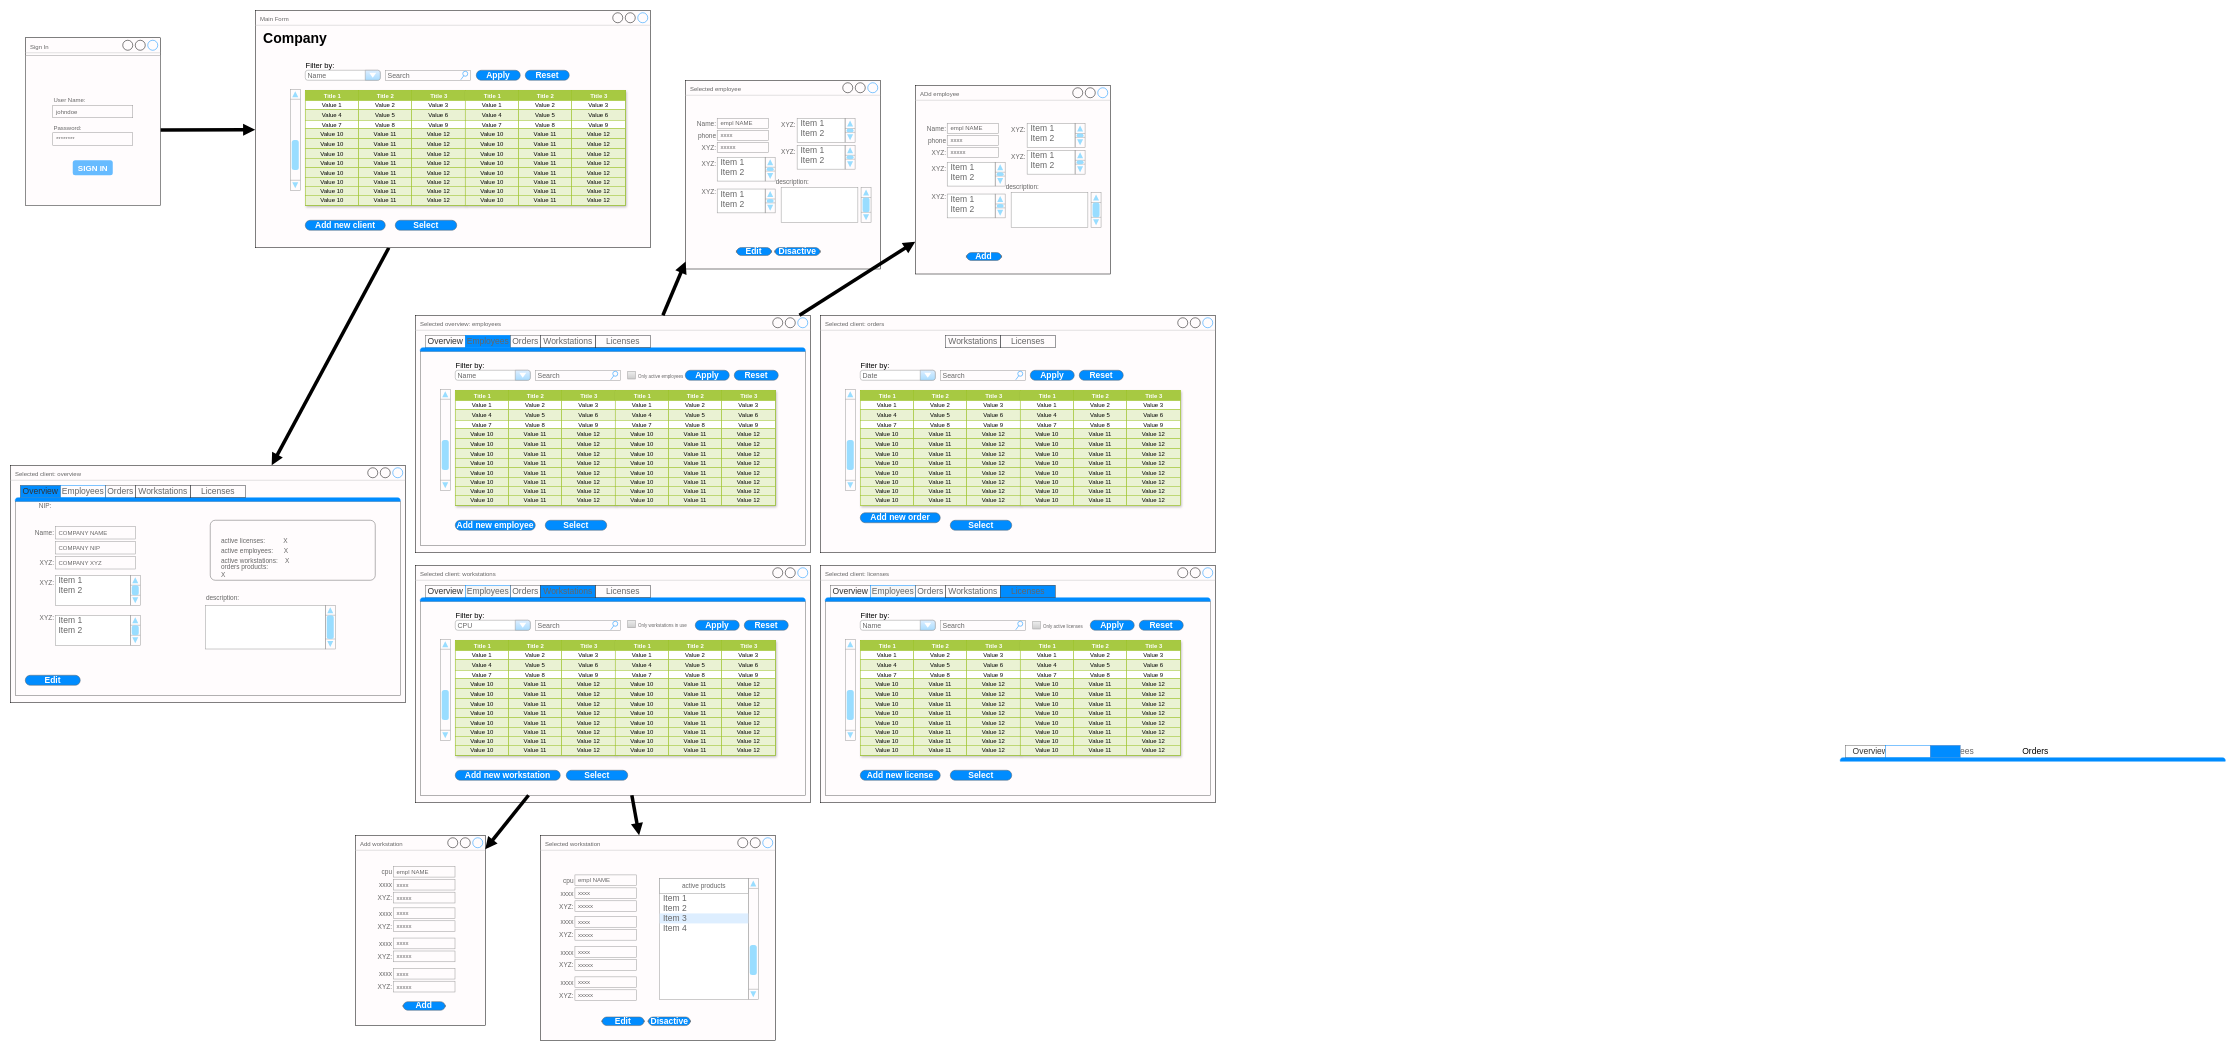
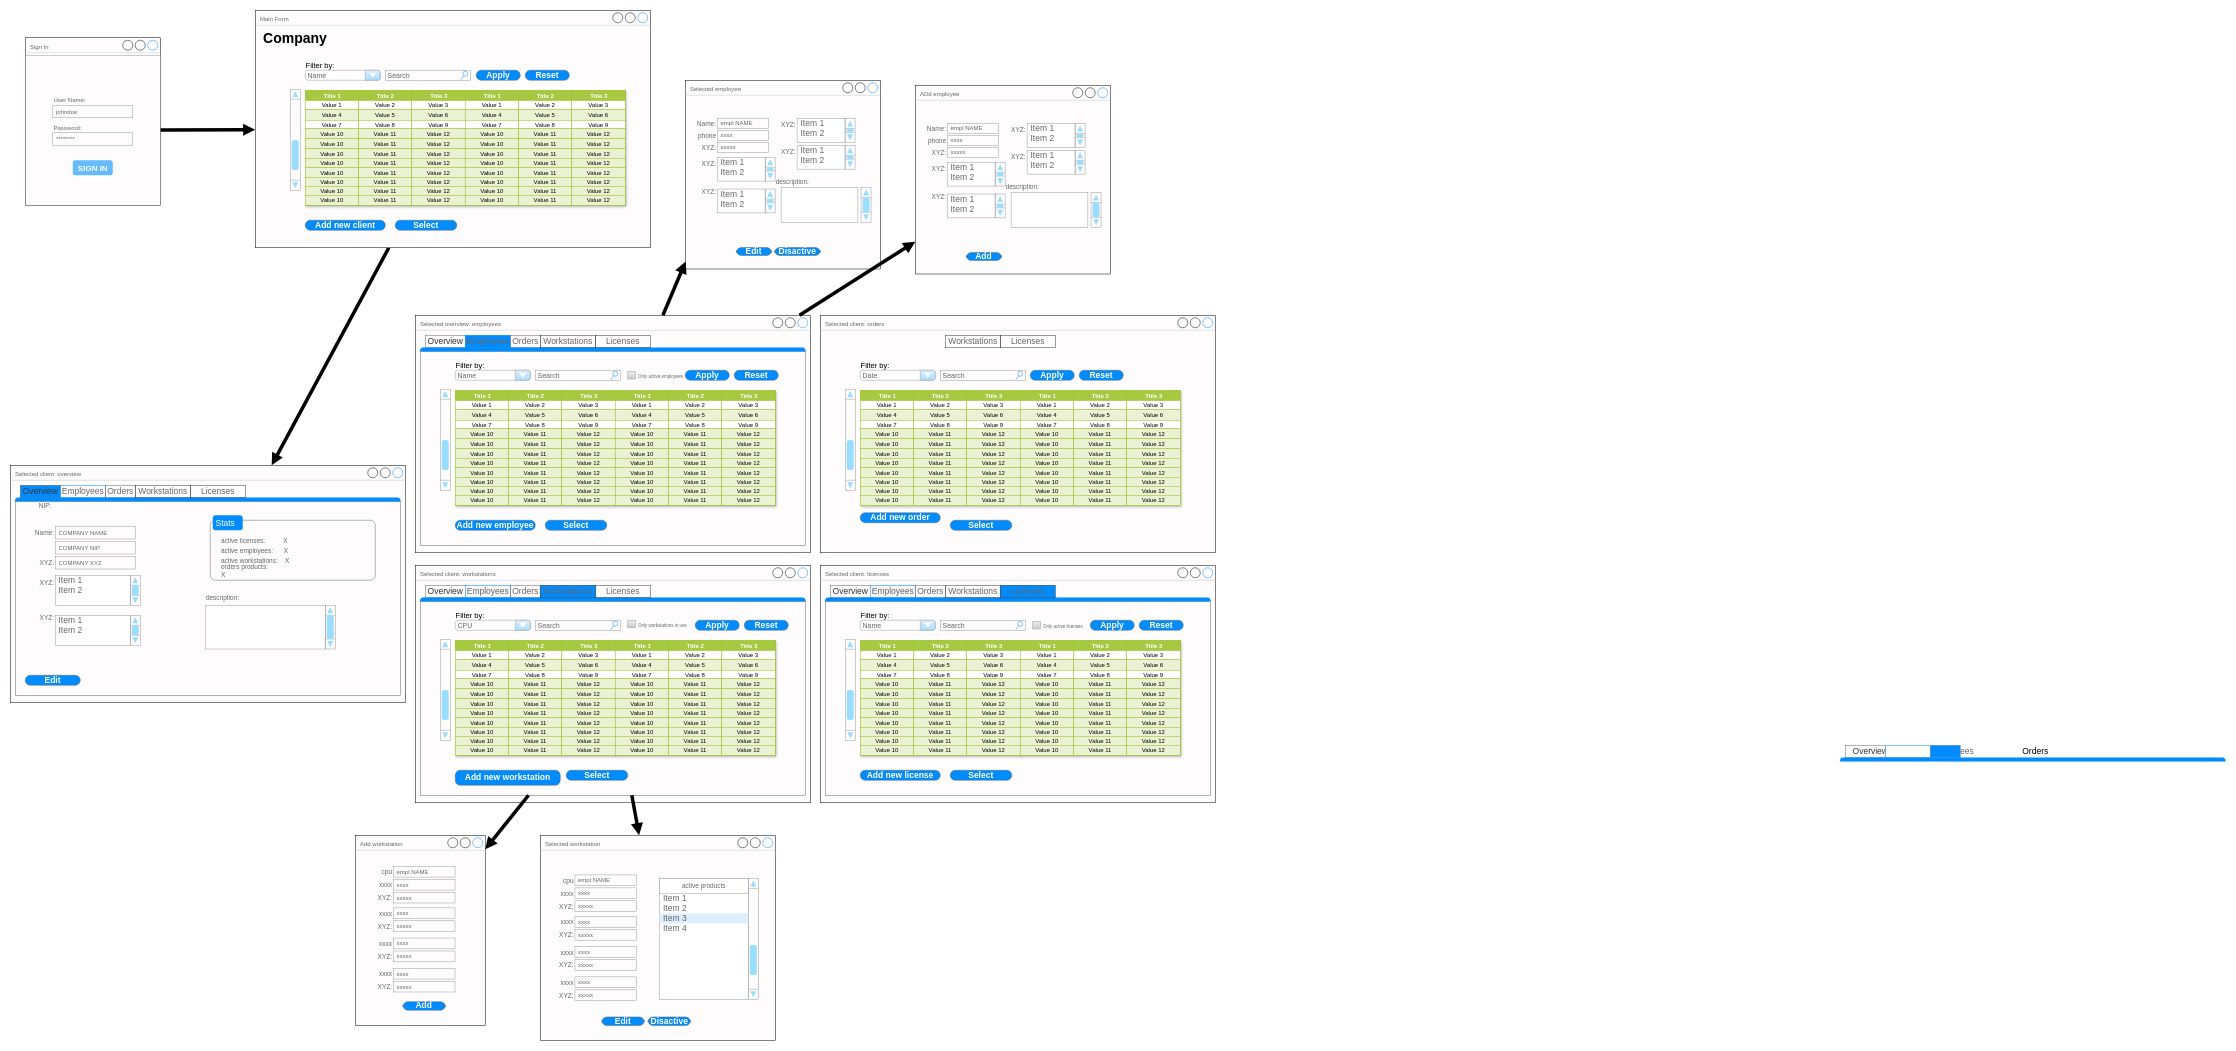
+ <mxCell id="148" value="Stats" style="shape=rect;strokeColor=none;fillColor=#008cff;strokeWidth=1;dashed=0;rounded=1;arcSize=20;fontColor=#ffffff;fontSize=17;spacing=2;spacingTop=-2;align=left;autosize=1;spacingLeft=4;resizeWidth=0;resizeHeight=0;perimeter=none;" parent="147" vertex="1"><mxGeometry x="5" width="60" height="30" as="geometry" /></mxCell>
- <mxCell id="385" value="Add new workstation" style="strokeWidth=1;shadow=0;dashed=0;align=center;html=1;shape=mxgraph.mockup.buttons.button;strokeColor=#666666;fontColor=#ffffff;mainText=;buttonStyle=round;fontSize=17;fontStyle=1;fillColor=#008cff;whiteSpace=wrap;" parent="277" vertex="1"><mxGeometry x="70" y="370" width="210" height="20" as="geometry" /></mxCell>
+ <mxCell id="385" value="Add new workstation" style="strokeWidth=1;shadow=0;dashed=0;align=center;html=1;shape=mxgraph.mockup.buttons.button;strokeColor=#666666;fontColor=#ffffff;mainText=;buttonStyle=round;fontSize=17;fontStyle=1;fillColor=#008cff;whiteSpace=wrap;" parent="277" vertex="1"><mxGeometry x="70" y="370" width="210" height="30" as="geometry" /></mxCell>
